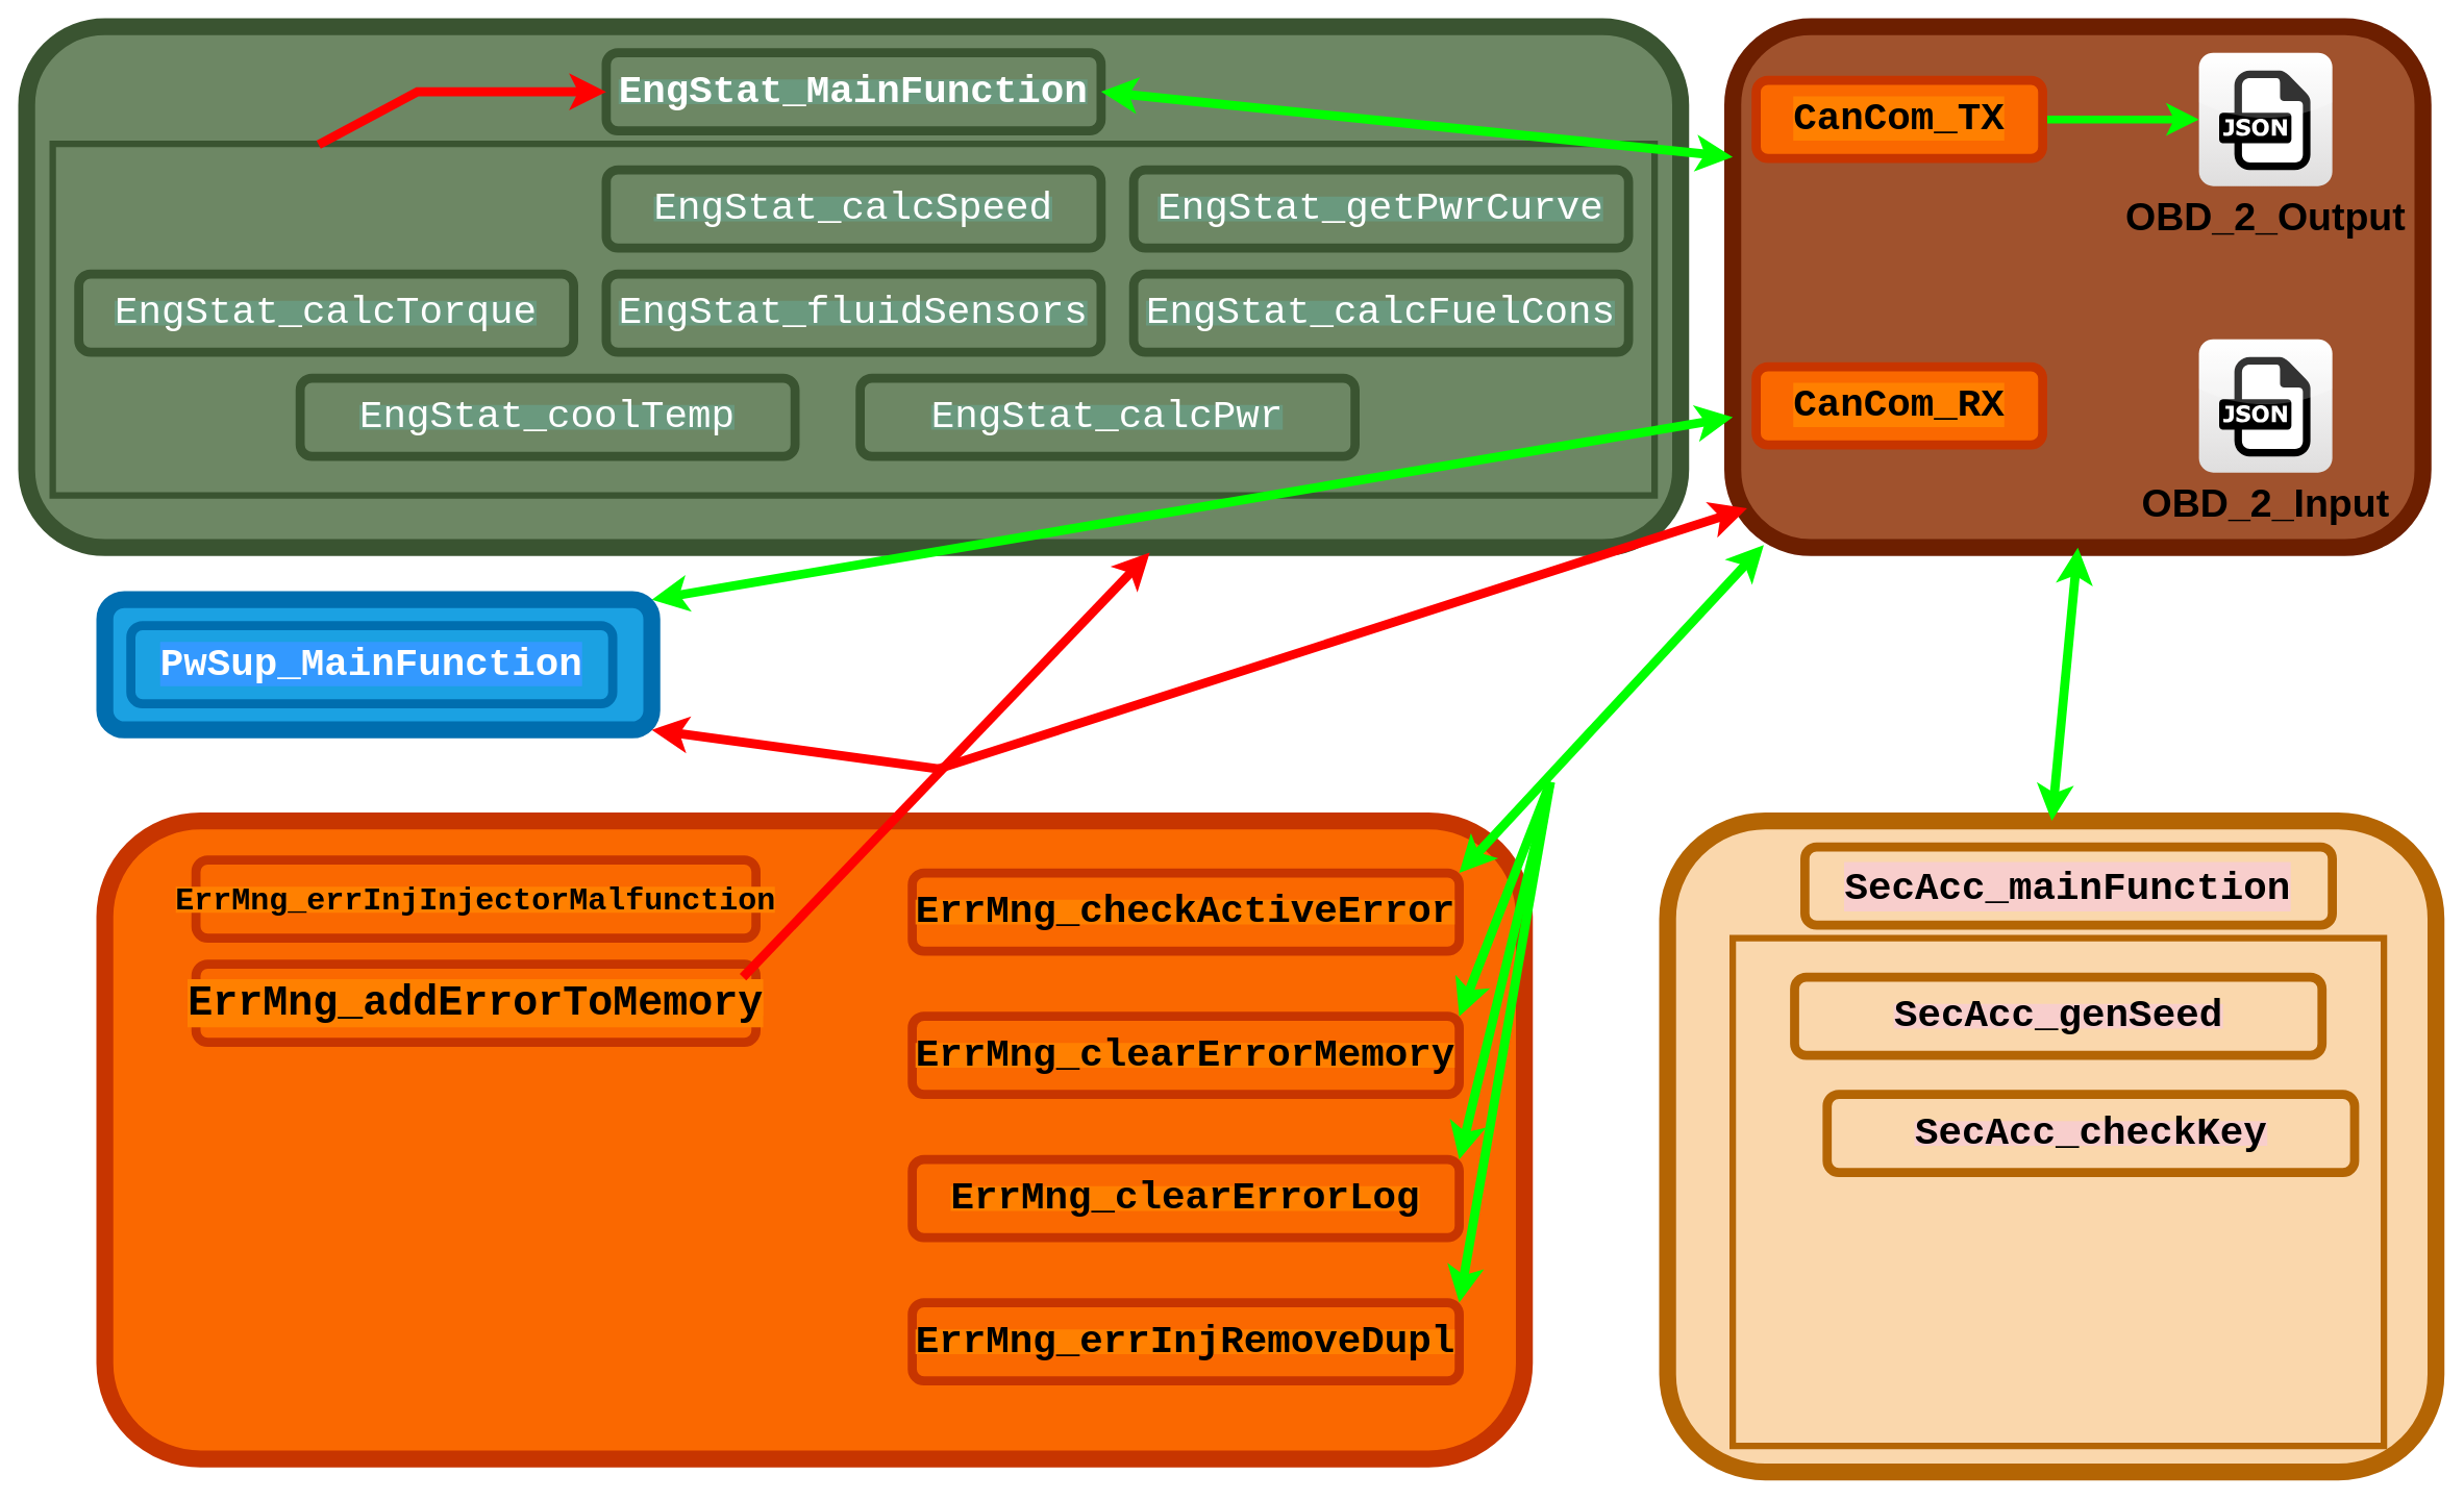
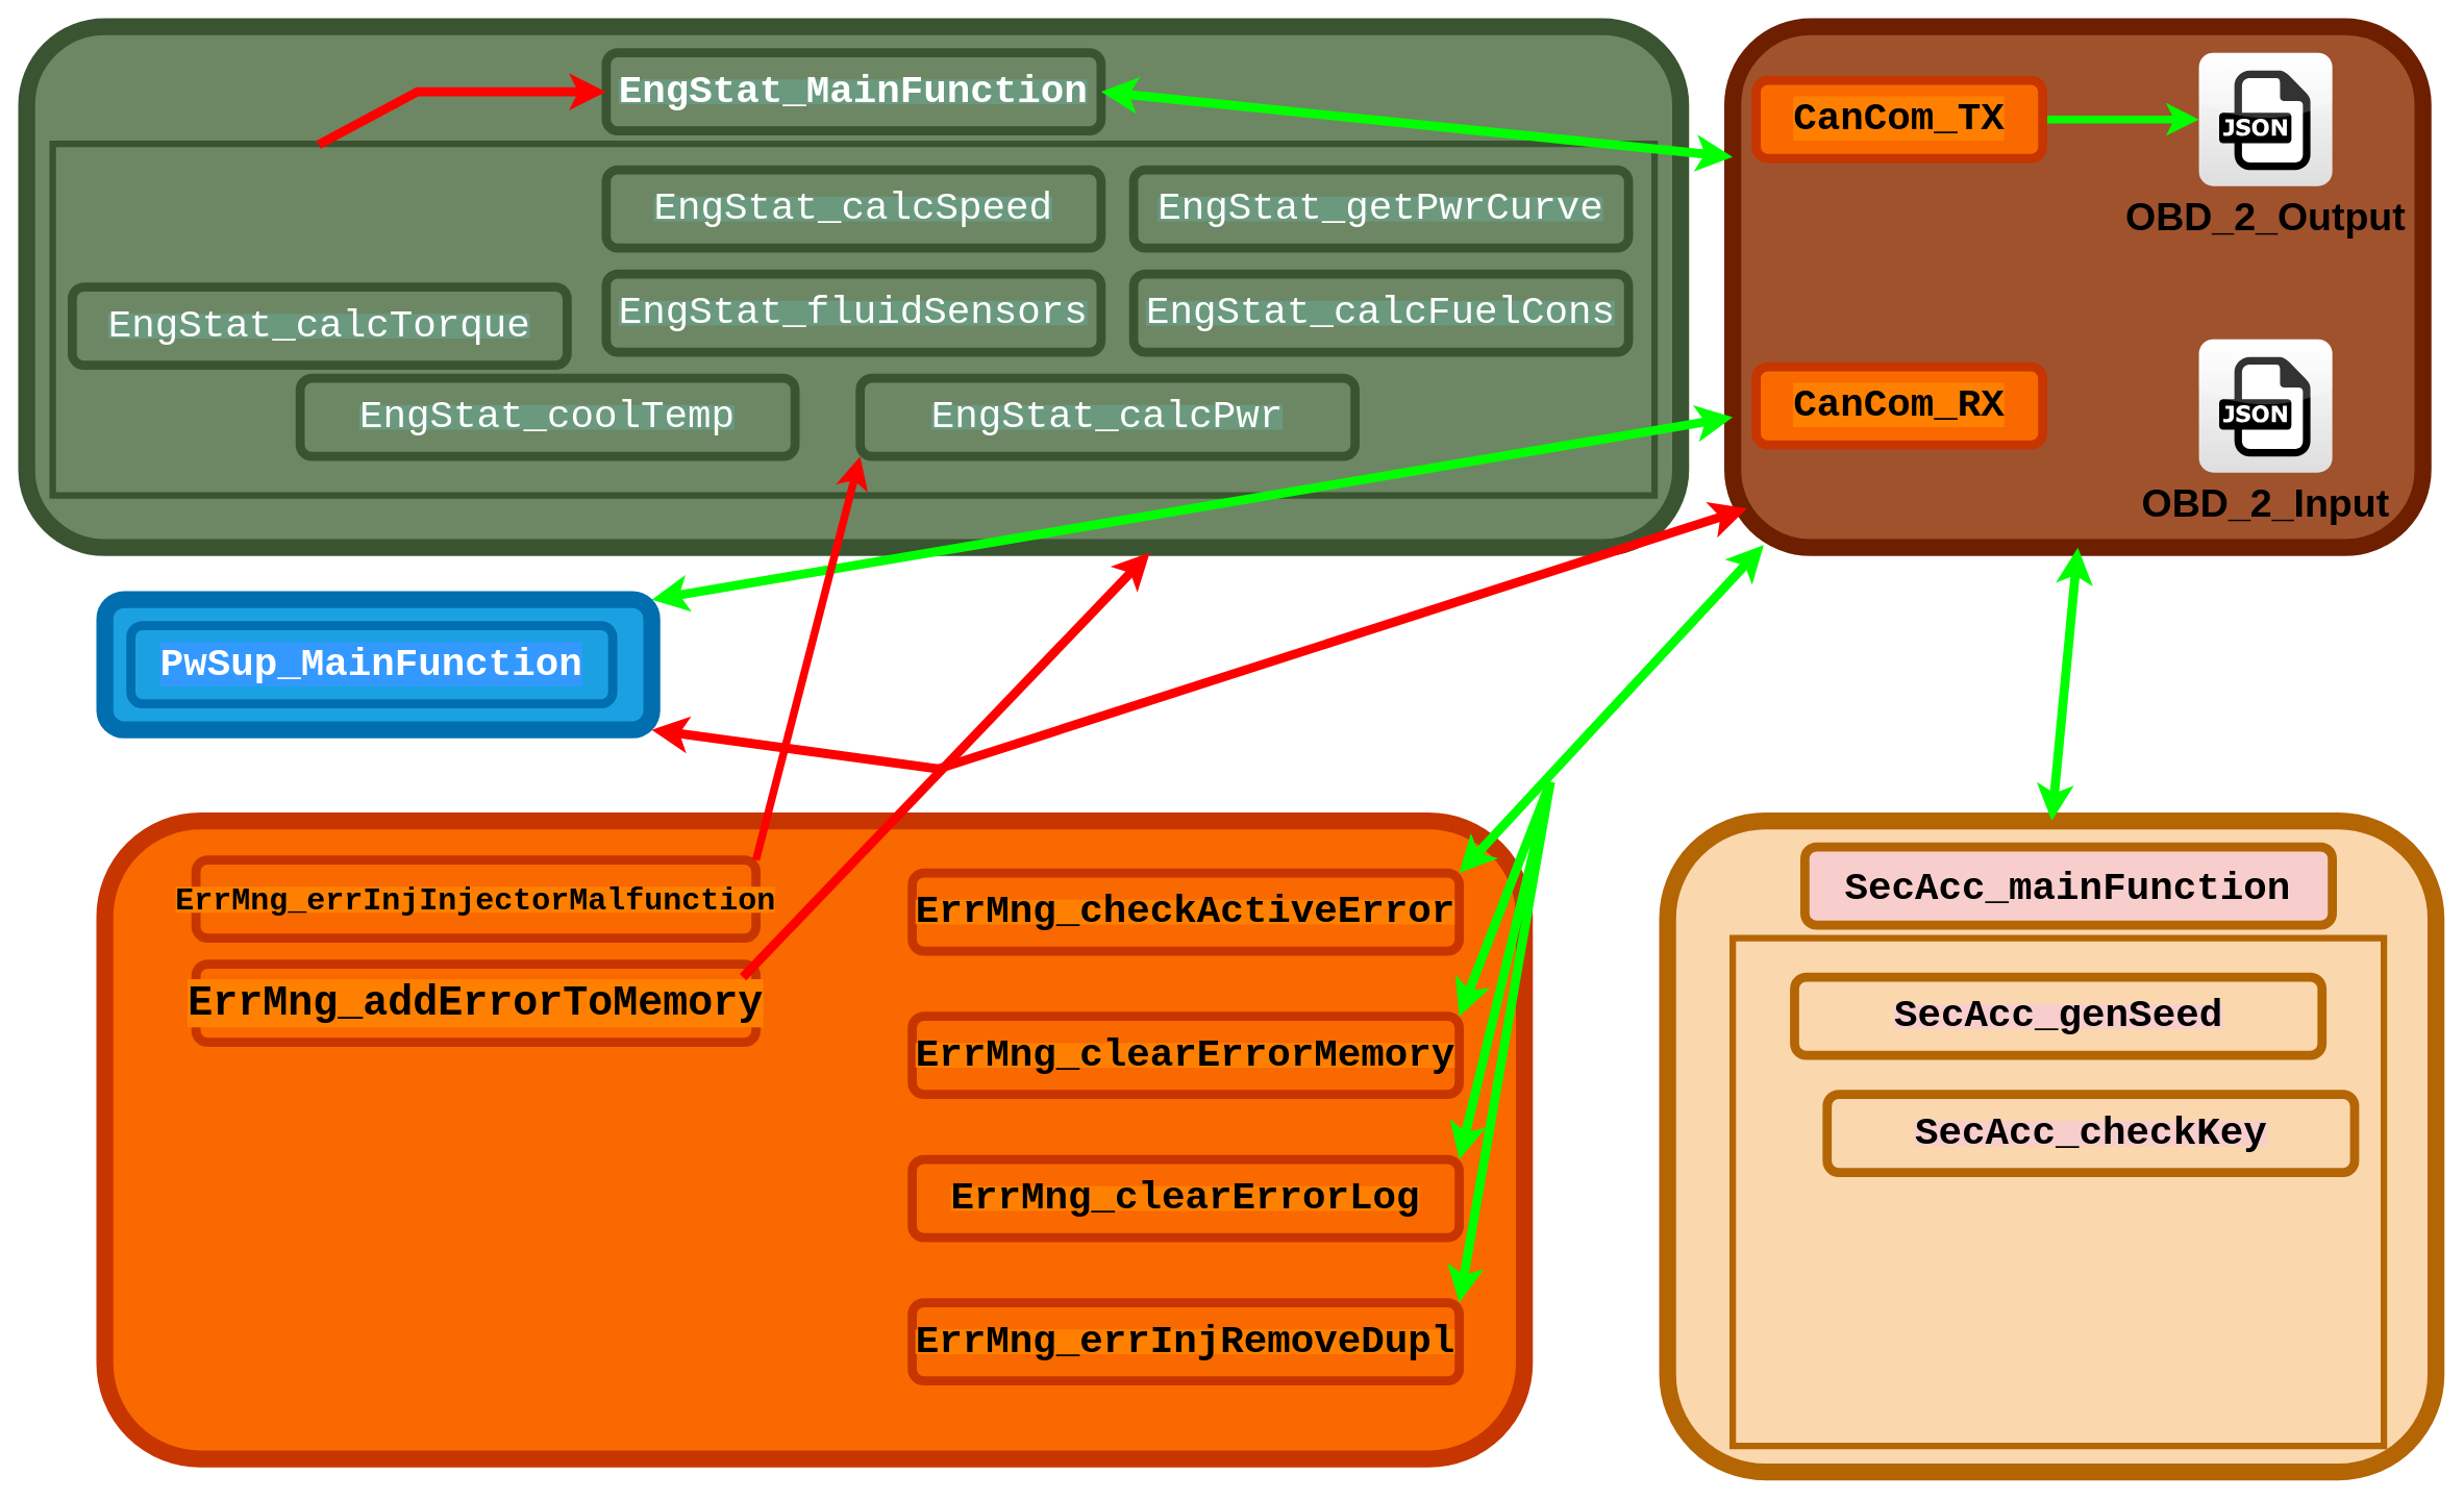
- <mxCell id="13" value="&lt;div style=&quot;font-family: Consolas, &amp;quot;Courier New&amp;quot;, monospace; line-height: 19px; font-size: 30px;&quot;&gt;&lt;div style=&quot;line-height: 19px; font-size: 30px;&quot;&gt;&lt;div style=&quot;font-weight: normal; font-size: 30px; line-height: 19px;&quot;&gt;&lt;div style=&quot;line-height: 19px; font-size: 30px;&quot;&gt;EngStat_calcTorque&lt;/div&gt;&lt;/div&gt;&lt;/div&gt;&lt;/div&gt;" style="rounded=1;whiteSpace=wrap;html=1;fontSize=30;fontStyle=1;fillColor=#6d8764;fontColor=#FFFFFF;strokeColor=#3A5431;strokeWidth=7;labelBackgroundColor=#6A997E;" parent="1" vertex="1"><mxGeometry x="60" y="210" width="380" height="60" as="geometry" /></mxCell>
+ <mxCell id="13" value="&lt;div style=&quot;font-family: Consolas, &amp;quot;Courier New&amp;quot;, monospace; line-height: 19px; font-size: 30px;&quot;&gt;&lt;div style=&quot;line-height: 19px; font-size: 30px;&quot;&gt;&lt;div style=&quot;font-weight: normal; font-size: 30px; line-height: 19px;&quot;&gt;&lt;div style=&quot;line-height: 19px; font-size: 30px;&quot;&gt;EngStat_calcTorque&lt;/div&gt;&lt;/div&gt;&lt;/div&gt;&lt;/div&gt;" style="rounded=1;whiteSpace=wrap;html=1;fontSize=30;fontStyle=1;fillColor=#6d8764;fontColor=#FFFFFF;strokeColor=#3A5431;strokeWidth=7;labelBackgroundColor=#6A997E;" parent="1" vertex="1"><mxGeometry x="55" y="220" width="380" height="60" as="geometry" /></mxCell>
+ <mxCell id="33" value="" style="endArrow=classic;html=1;rounded=0;fontSize=13;strokeWidth=6;strokeColor=#FF0000;exitX=1;exitY=0;exitDx=0;exitDy=0;entryX=0;entryY=1;entryDx=0;entryDy=0;fillColor=#fa6800;" parent="1" source="28" target="11" edge="1"><mxGeometry width="50" height="50" relative="1" as="geometry"><mxPoint x="1240" y="630" as="sourcePoint" /><mxPoint x="1421" y="460" as="targetPoint" /></mxGeometry></mxCell>
- <mxCell id="35" value="&lt;b style=&quot;font-family: Consolas, &amp;quot;Courier New&amp;quot;, monospace;&quot;&gt;&lt;font color=&quot;#000000&quot;&gt;SecAcc_mainFunction&lt;/font&gt;&lt;/b&gt;" style="rounded=1;whiteSpace=wrap;html=1;fillColor=#fad7ac;strokeColor=#b46504;strokeWidth=7;fontSize=30;labelBackgroundColor=#F8CECC;" parent="1" vertex="1"><mxGeometry x="1385.4" y="650" width="405" height="60" as="geometry" /></mxCell>
+ <mxCell id="35" value="&lt;b style=&quot;font-family: Consolas, &amp;quot;Courier New&amp;quot;, monospace;&quot;&gt;&lt;font color=&quot;#000000&quot;&gt;SecAcc_mainFunction&lt;/font&gt;&lt;/b&gt;" style="rounded=1;whiteSpace=wrap;html=1;fillColor=#f8cecc;strokeColor=#b46504;strokeWidth=7;fontSize=30;labelBackgroundColor=#F8CECC;" parent="1" vertex="1"><mxGeometry x="1385.4" y="650" width="405" height="60" as="geometry" /></mxCell>
